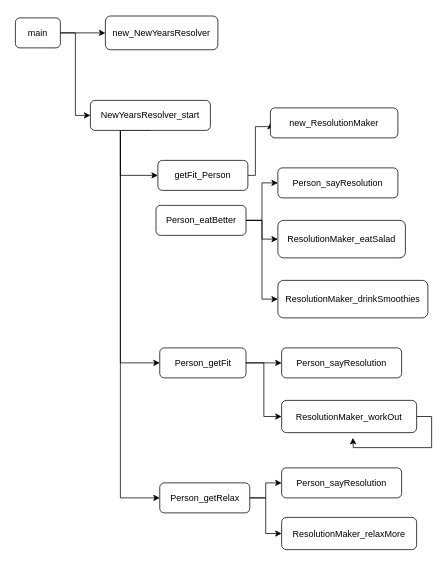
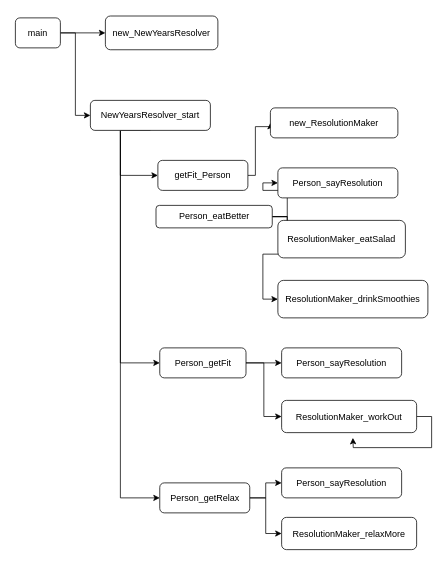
- <mxCell id="15" value="Person_eatBetter" style="rounded=1;whiteSpace=wrap;html=1;" parent="1" vertex="1"><mxGeometry x="207.5" y="273" width="120" height="40" as="geometry" /></mxCell>
+ <mxCell id="15" value="Person_eatBetter" style="rounded=1;whiteSpace=wrap;html=1;" parent="1" vertex="1"><mxGeometry x="207.5" y="273" width="155" height="30" as="geometry" /></mxCell>
